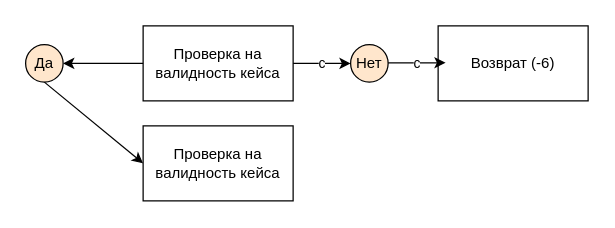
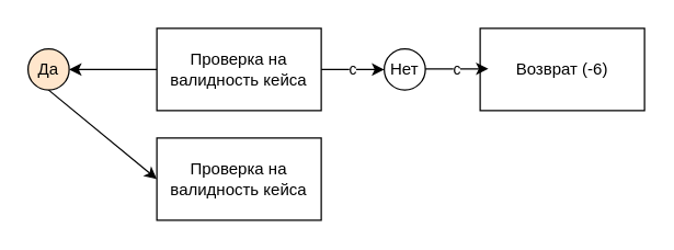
- <mxCell id="5" value="Нет" style="ellipse;whiteSpace=wrap;html=1;aspect=fixed;fillColor=#ffe6cc;" vertex="1" parent="1"><mxGeometry x="280" y="35" width="30" height="30" as="geometry" /></mxCell>
+ <mxCell id="5" value="Нет" style="ellipse;whiteSpace=wrap;html=1;aspect=fixed;" vertex="1" parent="1"><mxGeometry x="280" y="35" width="30" height="30" as="geometry" /></mxCell>
